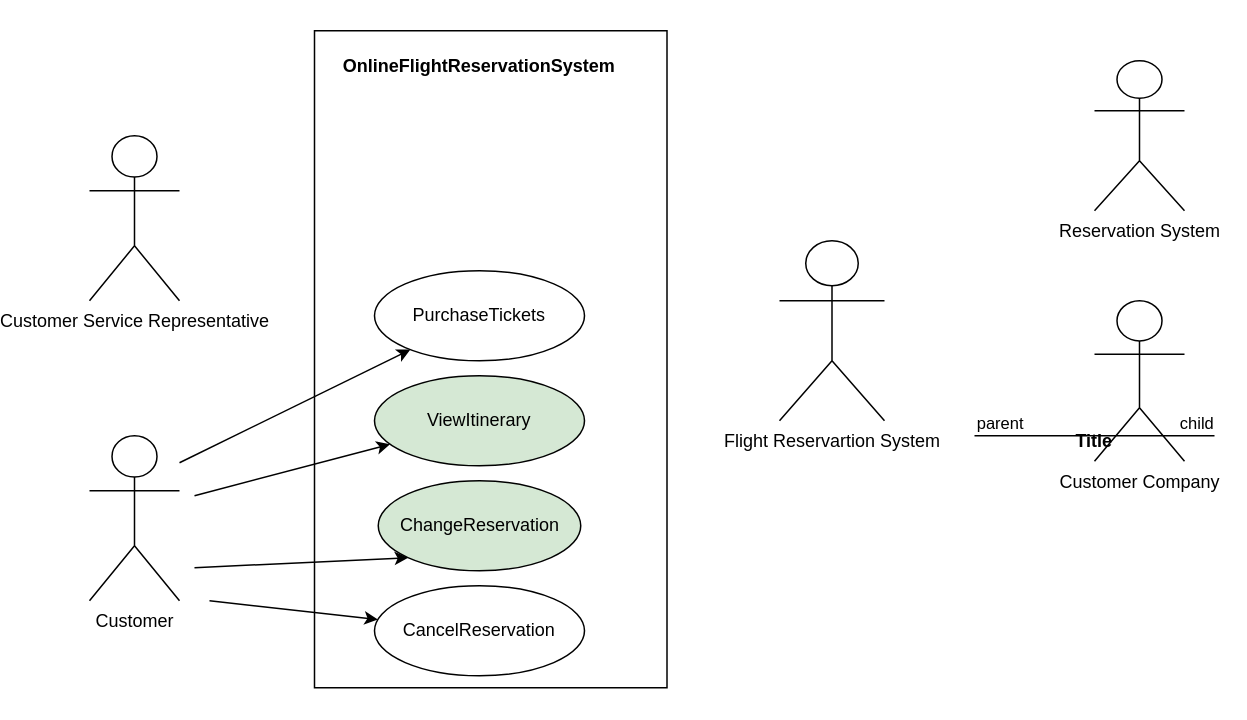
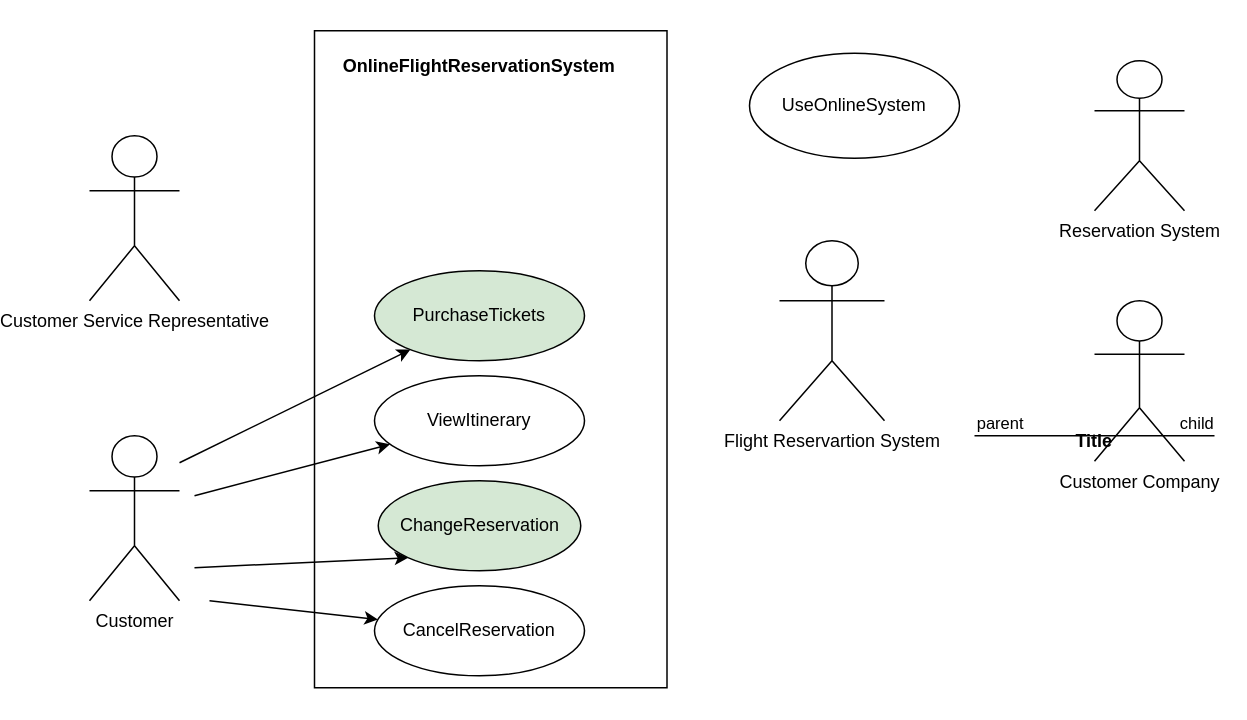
+ <mxCell id="9" value="UseOnlineSystem" style="ellipse;whiteSpace=wrap;html=1;" vertex="1" parent="1"><mxGeometry x="460" y="35" width="140" height="70" as="geometry" /></mxCell>
- <mxCell id="5" value="PurchaseTickets" style="ellipse;whiteSpace=wrap;html=1;" vertex="1" parent="1"><mxGeometry x="210" y="180" width="140" height="60" as="geometry" /></mxCell>
+ <mxCell id="5" value="PurchaseTickets" style="ellipse;whiteSpace=wrap;html=1;fillColor=#d5e8d4;" vertex="1" parent="1"><mxGeometry x="210" y="180" width="140" height="60" as="geometry" /></mxCell>
- <mxCell id="6" value="ViewItinerary" style="ellipse;whiteSpace=wrap;html=1;fillColor=#d5e8d4;" vertex="1" parent="1"><mxGeometry x="210" y="250" width="140" height="60" as="geometry" /></mxCell>
+ <mxCell id="6" value="ViewItinerary" style="ellipse;whiteSpace=wrap;html=1;" vertex="1" parent="1"><mxGeometry x="210" y="250" width="140" height="60" as="geometry" /></mxCell>
